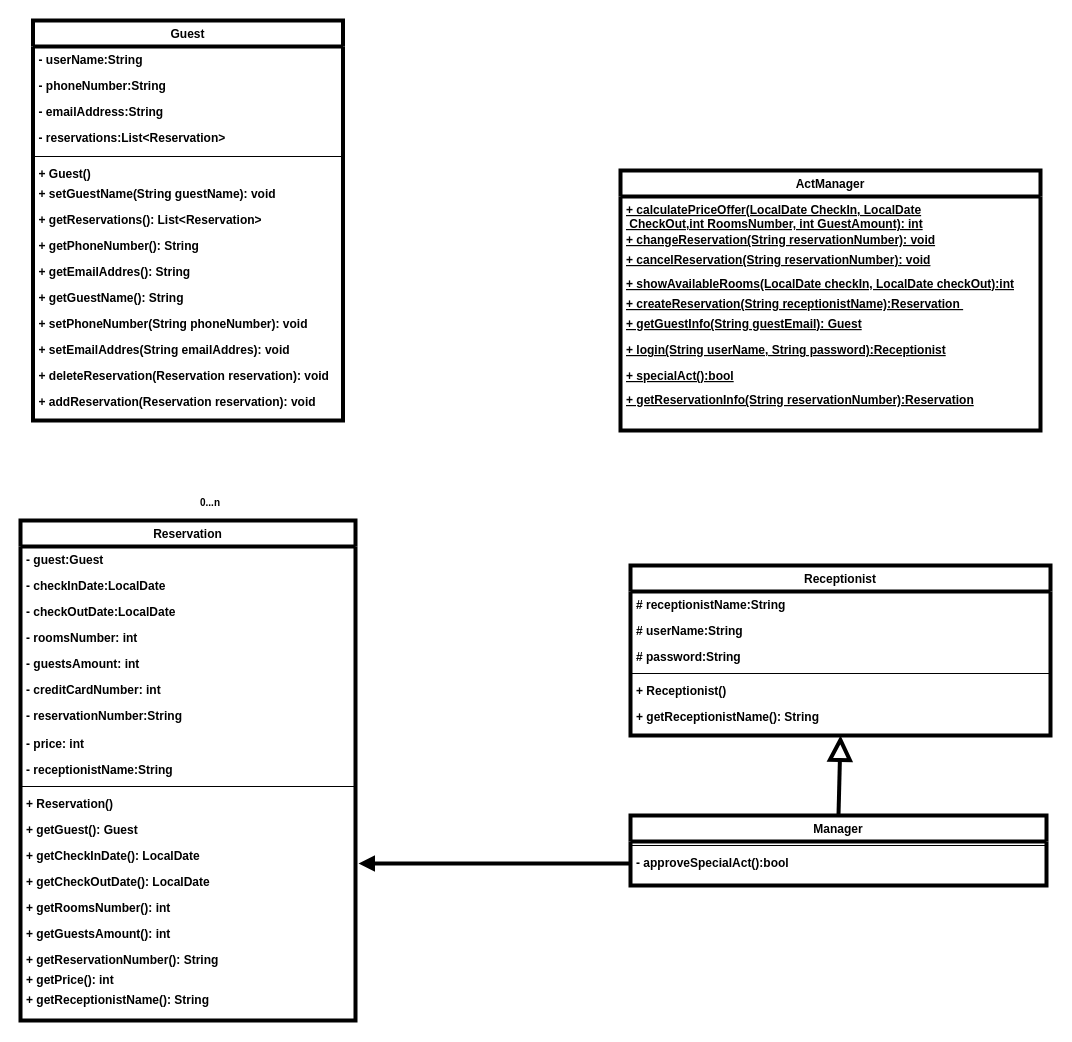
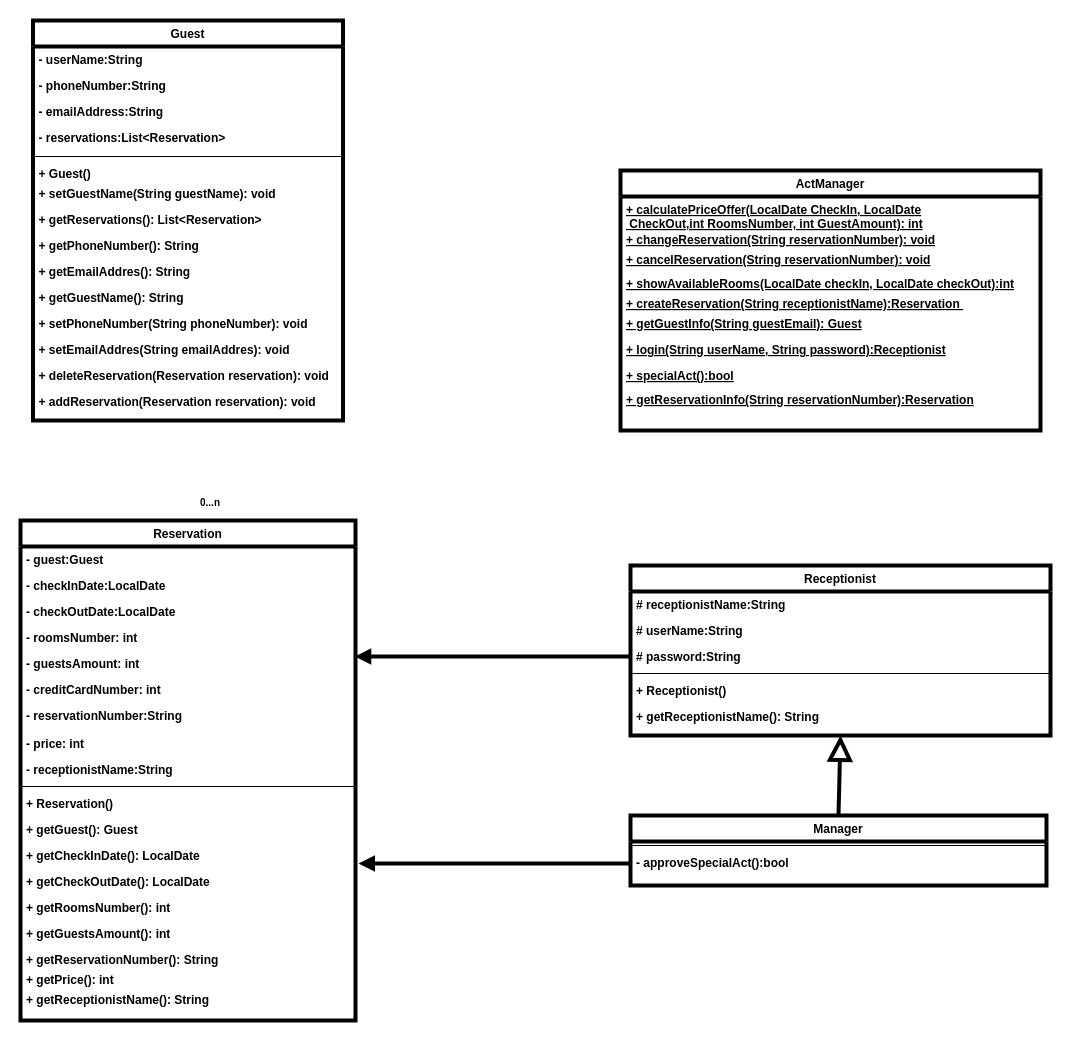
+ <mxCell id="51" value="" style="endArrow=block;endFill=1;html=1;edgeStyle=orthogonalEdgeStyle;align=left;verticalAlign=top;entryX=0.998;entryY=0.233;entryDx=0;entryDy=0;entryPerimeter=0;strokeWidth=4;" edge="1" parent="1" source="44" target="26"><mxGeometry x="-1" relative="1" as="geometry"><mxPoint x="470" y="656" as="sourcePoint" /><mxPoint x="470" y="656" as="targetPoint" /></mxGeometry></mxCell>
+ <mxCell id="52" value="" style="resizable=0;html=1;align=left;verticalAlign=bottom;labelBackgroundColor=#ffffff;fontSize=10;" connectable="0" vertex="1" parent="51"><mxGeometry x="-1" relative="1" as="geometry" /></mxCell>
